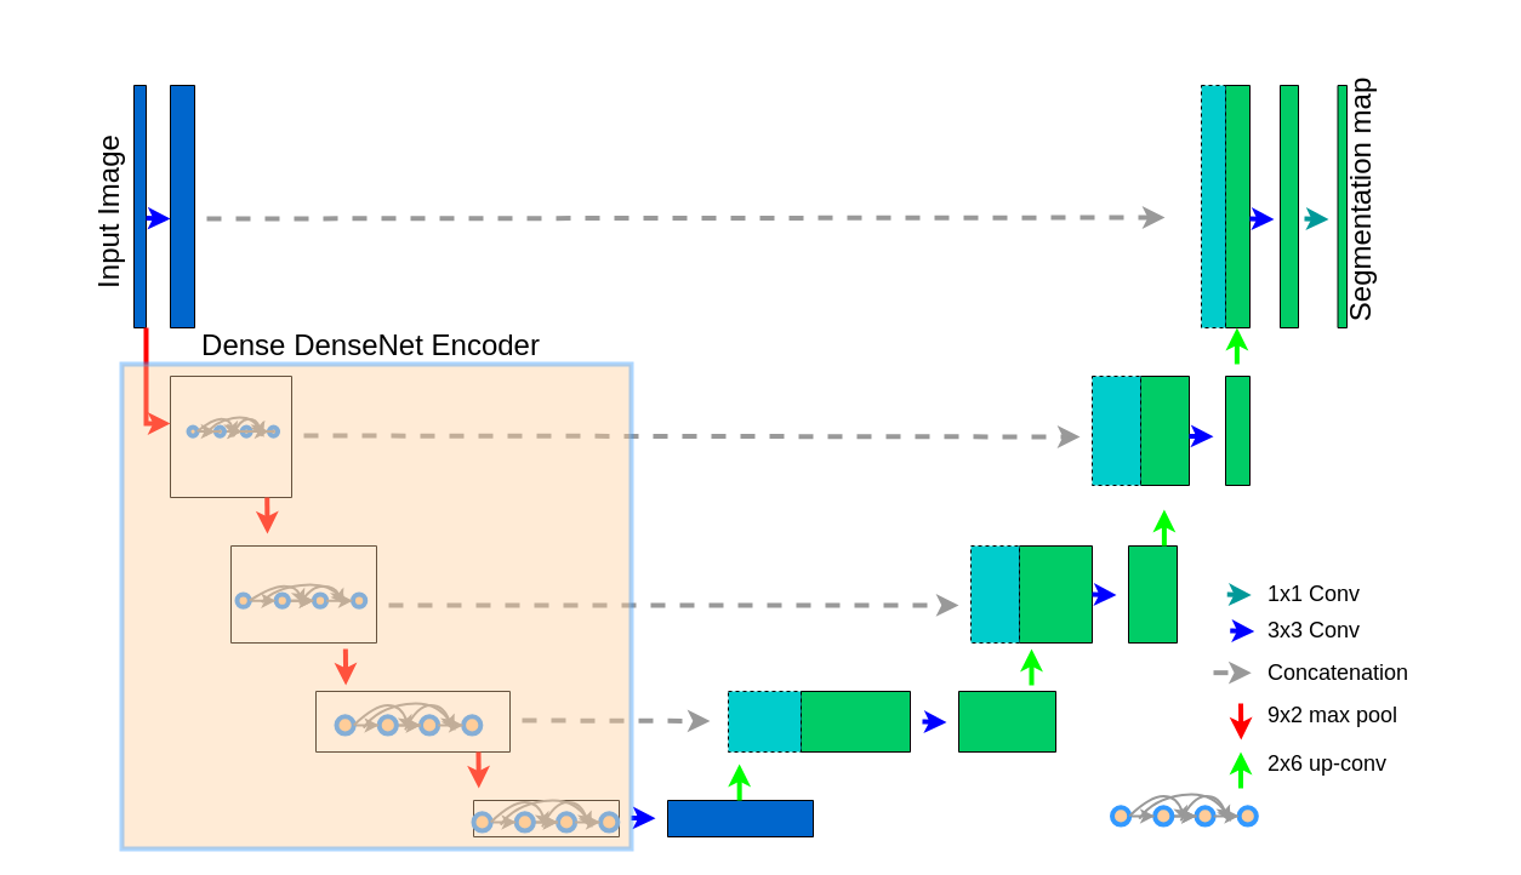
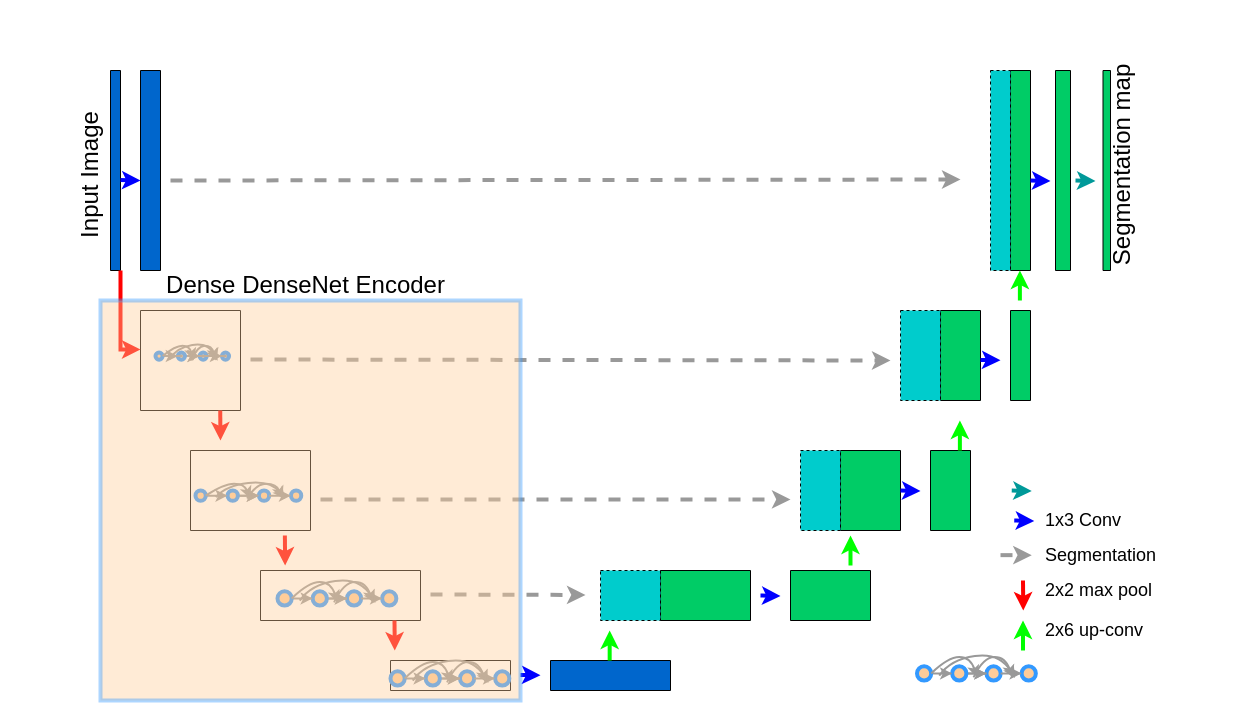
- <mxCell id="54" value="1x1 Conv" style="text;html=1;resizable=0;autosize=1;align=left;verticalAlign=middle;points=[];fillColor=none;strokeColor=none;rounded=0;dashed=1;fontSize=18;" parent="2" vertex="1"><mxGeometry x="967.5" y="455" width="90" height="30" as="geometry" /></mxCell>
- <mxCell id="53" value="3x3 Conv" style="text;html=1;resizable=0;autosize=1;align=left;verticalAlign=middle;points=[];fillColor=none;strokeColor=none;rounded=0;dashed=1;fontSize=18;" parent="2" vertex="1"><mxGeometry x="967.5" y="485" width="90" height="30" as="geometry" /></mxCell>
+ <mxCell id="53" value="1x3 Conv" style="text;html=1;resizable=0;autosize=1;align=left;verticalAlign=middle;points=[];fillColor=none;strokeColor=none;rounded=0;dashed=1;fontSize=18;" parent="2" vertex="1"><mxGeometry x="967.5" y="485" width="90" height="30" as="geometry" /></mxCell>
- <mxCell id="47" value="Concatenation" style="text;html=1;resizable=0;autosize=1;align=left;verticalAlign=middle;points=[];fillColor=none;strokeColor=none;rounded=0;dashed=1;fontSize=18;" parent="2" vertex="1"><mxGeometry x="967.5" y="520" width="130" height="30" as="geometry" /></mxCell>
+ <mxCell id="47" value="Segmentation" style="text;html=1;resizable=0;autosize=1;align=left;verticalAlign=middle;points=[];fillColor=none;strokeColor=none;rounded=0;dashed=1;fontSize=18;" parent="2" vertex="1"><mxGeometry x="967.5" y="520" width="130" height="30" as="geometry" /></mxCell>
- <mxCell id="43" value="9x2 max pool" style="text;html=1;resizable=0;autosize=1;align=left;verticalAlign=middle;points=[];fillColor=none;strokeColor=none;rounded=0;dashed=1;fontSize=18;" parent="2" vertex="1"><mxGeometry x="967.5" y="555" width="120" height="30" as="geometry" /></mxCell>
+ <mxCell id="43" value="2x2 max pool" style="text;html=1;resizable=0;autosize=1;align=left;verticalAlign=middle;points=[];fillColor=none;strokeColor=none;rounded=0;dashed=1;fontSize=18;" parent="2" vertex="1"><mxGeometry x="967.5" y="555" width="120" height="30" as="geometry" /></mxCell>
